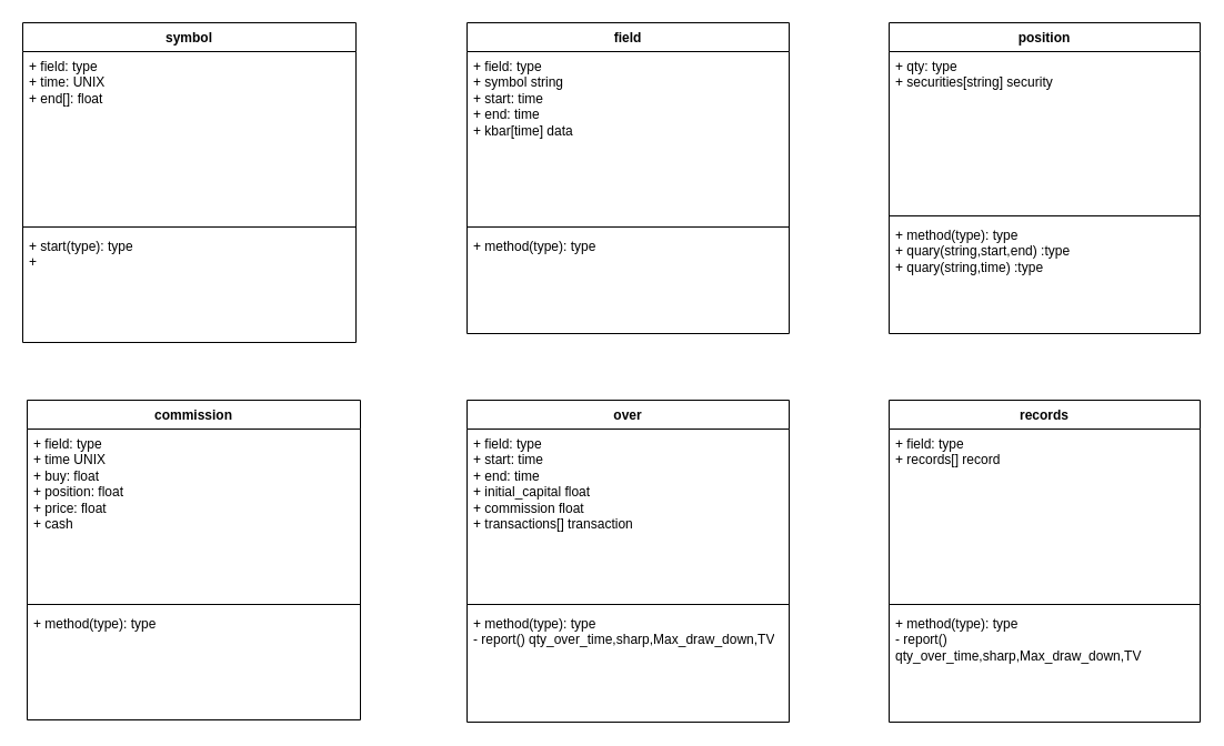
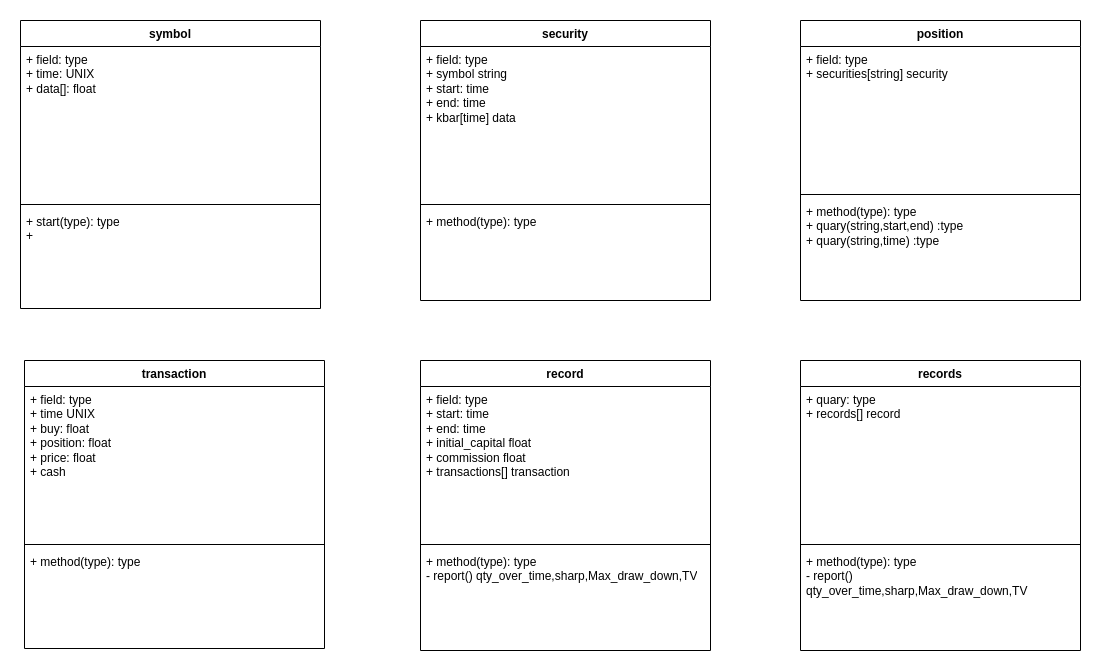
- <mxCell id="6" value="field" style="swimlane;fontStyle=1;align=center;verticalAlign=top;childLayout=stackLayout;horizontal=1;startSize=26;horizontalStack=0;resizeParent=1;resizeParentMax=0;resizeLast=0;collapsible=1;marginBottom=0;whiteSpace=wrap;html=1;" vertex="1" parent="1"><mxGeometry x="420" y="20" width="290" height="280" as="geometry" /></mxCell>
+ <mxCell id="6" value="security" style="swimlane;fontStyle=1;align=center;verticalAlign=top;childLayout=stackLayout;horizontal=1;startSize=26;horizontalStack=0;resizeParent=1;resizeParentMax=0;resizeLast=0;collapsible=1;marginBottom=0;whiteSpace=wrap;html=1;" vertex="1" parent="1"><mxGeometry x="420" y="20" width="290" height="280" as="geometry" /></mxCell>
- <mxCell id="15" value="+ qty: type&lt;div&gt;+&amp;nbsp;&lt;span style=&quot;text-align: center; background-color: transparent; color: light-dark(rgb(0, 0, 0), rgb(255, 255, 255));&quot;&gt;securities[string] security&amp;nbsp;&lt;/span&gt;&lt;/div&gt;" style="text;strokeColor=none;fillColor=none;align=left;verticalAlign=top;spacingLeft=4;spacingRight=4;overflow=hidden;rotatable=0;points=[[0,0.5],[1,0.5]];portConstraint=eastwest;whiteSpace=wrap;html=1;" vertex="1" parent="14"><mxGeometry y="26" width="280" height="144" as="geometry" /></mxCell>
+ <mxCell id="15" value="+ field: type&lt;div&gt;+&amp;nbsp;&lt;span style=&quot;text-align: center; background-color: transparent; color: light-dark(rgb(0, 0, 0), rgb(255, 255, 255));&quot;&gt;securities[string] security&amp;nbsp;&lt;/span&gt;&lt;/div&gt;" style="text;strokeColor=none;fillColor=none;align=left;verticalAlign=top;spacingLeft=4;spacingRight=4;overflow=hidden;rotatable=0;points=[[0,0.5],[1,0.5]];portConstraint=eastwest;whiteSpace=wrap;html=1;" vertex="1" parent="14"><mxGeometry y="26" width="280" height="144" as="geometry" /></mxCell>
- <mxCell id="3" value="+ field: type&lt;br&gt;+ time: UNIX&lt;div&gt;+ end[]: float&lt;/div&gt;&lt;div&gt;&lt;br&gt;&lt;/div&gt;" style="text;strokeColor=none;fillColor=none;align=left;verticalAlign=top;spacingLeft=4;spacingRight=4;overflow=hidden;rotatable=0;points=[[0,0.5],[1,0.5]];portConstraint=eastwest;whiteSpace=wrap;html=1;" vertex="1" parent="2"><mxGeometry y="26" width="300" height="154" as="geometry" /></mxCell>
+ <mxCell id="3" value="+ field: type&lt;br&gt;+ time: UNIX&lt;div&gt;+ data[]: float&lt;/div&gt;&lt;div&gt;&lt;br&gt;&lt;/div&gt;" style="text;strokeColor=none;fillColor=none;align=left;verticalAlign=top;spacingLeft=4;spacingRight=4;overflow=hidden;rotatable=0;points=[[0,0.5],[1,0.5]];portConstraint=eastwest;whiteSpace=wrap;html=1;" vertex="1" parent="2"><mxGeometry y="26" width="300" height="154" as="geometry" /></mxCell>
- <mxCell id="10" value="commission" style="swimlane;fontStyle=1;align=center;verticalAlign=top;childLayout=stackLayout;horizontal=1;startSize=26;horizontalStack=0;resizeParent=1;resizeParentMax=0;resizeLast=0;collapsible=1;marginBottom=0;whiteSpace=wrap;html=1;" vertex="1" parent="1"><mxGeometry x="24" y="360" width="300" height="288" as="geometry" /></mxCell>
+ <mxCell id="10" value="transaction" style="swimlane;fontStyle=1;align=center;verticalAlign=top;childLayout=stackLayout;horizontal=1;startSize=26;horizontalStack=0;resizeParent=1;resizeParentMax=0;resizeLast=0;collapsible=1;marginBottom=0;whiteSpace=wrap;html=1;" vertex="1" parent="1"><mxGeometry x="24" y="360" width="300" height="288" as="geometry" /></mxCell>
- <mxCell id="18" value="over" style="swimlane;fontStyle=1;align=center;verticalAlign=top;childLayout=stackLayout;horizontal=1;startSize=26;horizontalStack=0;resizeParent=1;resizeParentMax=0;resizeLast=0;collapsible=1;marginBottom=0;whiteSpace=wrap;html=1;" vertex="1" parent="1"><mxGeometry x="420" y="360" width="290" height="290" as="geometry" /></mxCell>
+ <mxCell id="18" value="record" style="swimlane;fontStyle=1;align=center;verticalAlign=top;childLayout=stackLayout;horizontal=1;startSize=26;horizontalStack=0;resizeParent=1;resizeParentMax=0;resizeLast=0;collapsible=1;marginBottom=0;whiteSpace=wrap;html=1;" vertex="1" parent="1"><mxGeometry x="420" y="360" width="290" height="290" as="geometry" /></mxCell>
- <mxCell id="23" value="+ field: type&lt;div&gt;+ records[] record&lt;/div&gt;" style="text;strokeColor=none;fillColor=none;align=left;verticalAlign=top;spacingLeft=4;spacingRight=4;overflow=hidden;rotatable=0;points=[[0,0.5],[1,0.5]];portConstraint=eastwest;whiteSpace=wrap;html=1;" vertex="1" parent="22"><mxGeometry y="26" width="280" height="154" as="geometry" /></mxCell>
+ <mxCell id="23" value="+ quary: type&lt;div&gt;+ records[] record&lt;/div&gt;" style="text;strokeColor=none;fillColor=none;align=left;verticalAlign=top;spacingLeft=4;spacingRight=4;overflow=hidden;rotatable=0;points=[[0,0.5],[1,0.5]];portConstraint=eastwest;whiteSpace=wrap;html=1;" vertex="1" parent="22"><mxGeometry y="26" width="280" height="154" as="geometry" /></mxCell>
